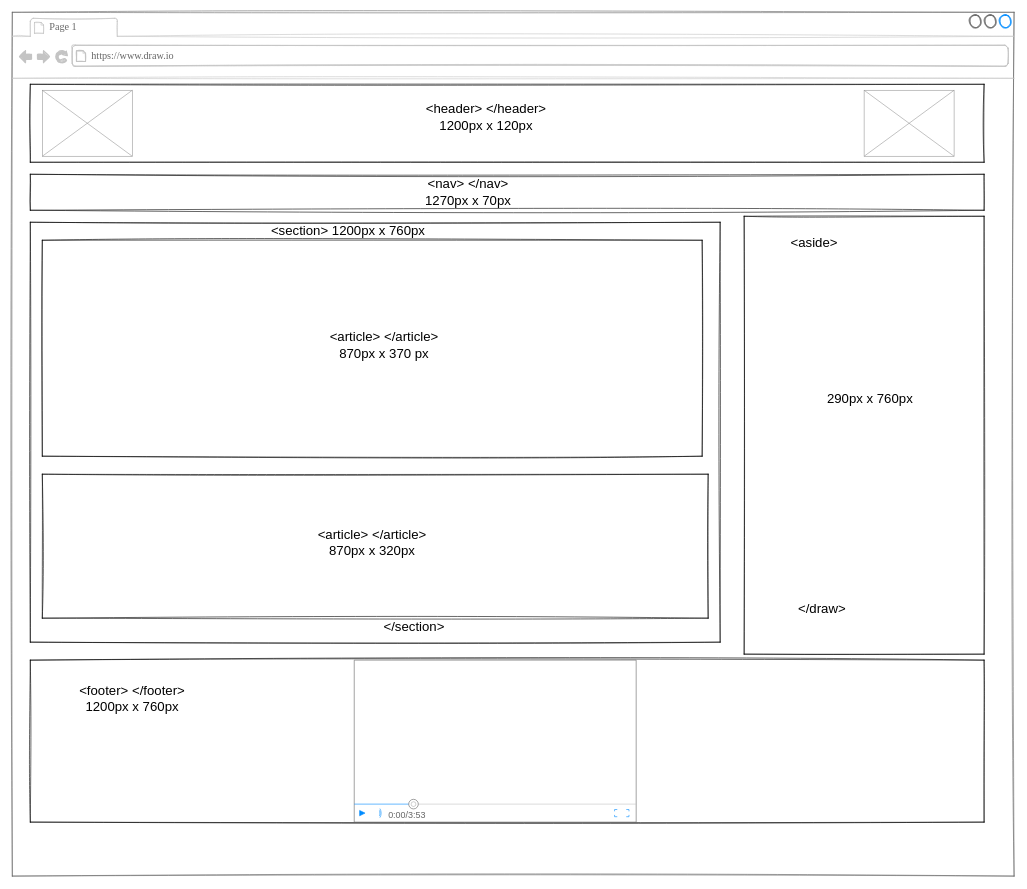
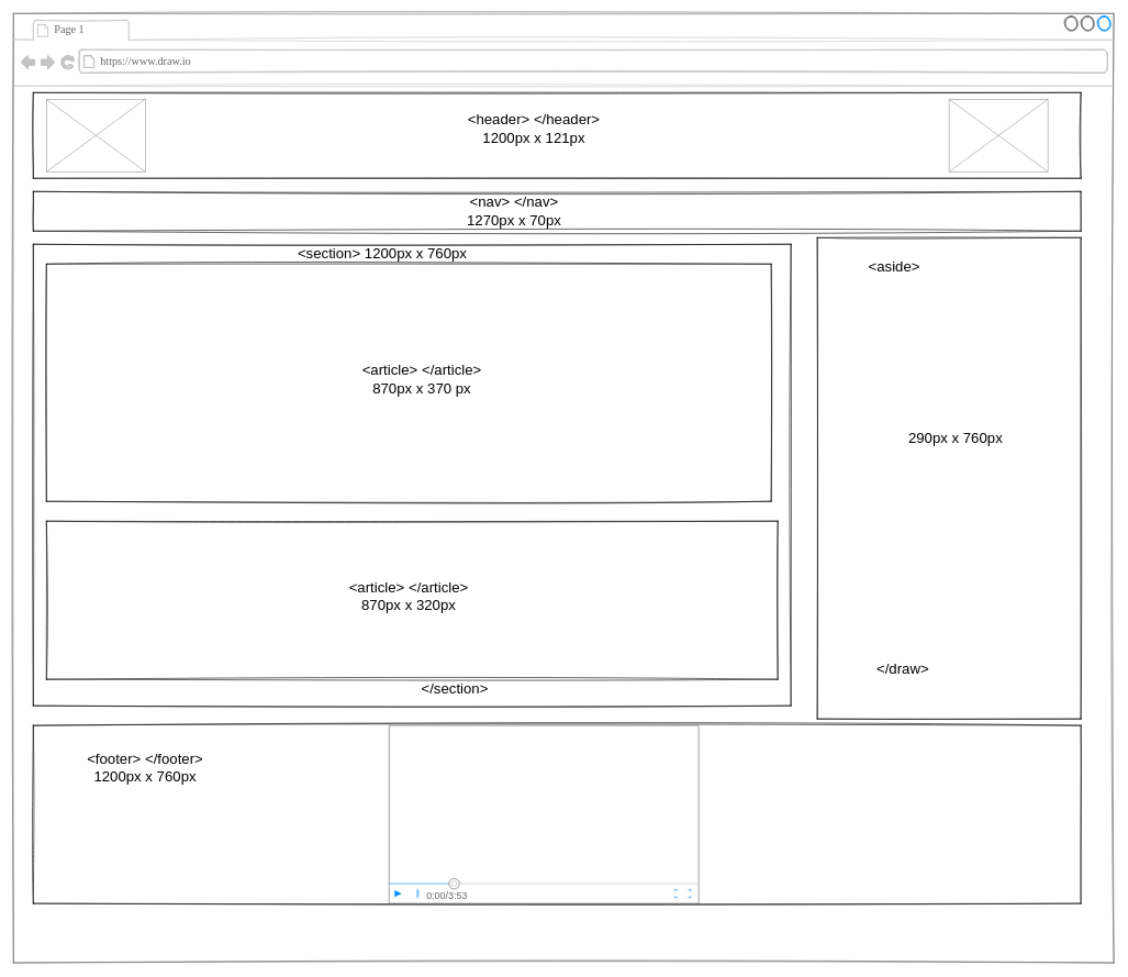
- <mxCell id="11" value="&lt;font style=&quot;font-size: 22px&quot; face=&quot;Helvetica&quot;&gt;&amp;lt;header&amp;gt; &amp;lt;/header&amp;gt;&lt;br&gt;1200px x 120px&lt;br&gt;&lt;/font&gt;" style="text;strokeColor=none;fillColor=none;html=1;align=center;verticalAlign=middle;whiteSpace=wrap;rounded=0;sketch=1;hachureGap=4;pointerEvents=0;fontFamily=Architects Daughter;fontSource=https%3A%2F%2Ffonts.googleapis.com%2Fcss%3Ffamily%3DArchitects%2BDaughter;fontSize=22;" parent="2" vertex="1"><mxGeometry x="660" y="160" width="260" height="30" as="geometry" /></mxCell>
+ <mxCell id="11" value="&lt;font style=&quot;font-size: 22px&quot; face=&quot;Helvetica&quot;&gt;&amp;lt;header&amp;gt; &amp;lt;/header&amp;gt;&lt;br&gt;1200px x 121px&lt;br&gt;&lt;/font&gt;" style="text;strokeColor=none;fillColor=none;html=1;align=center;verticalAlign=middle;whiteSpace=wrap;rounded=0;sketch=1;hachureGap=4;pointerEvents=0;fontFamily=Architects Daughter;fontSource=https%3A%2F%2Ffonts.googleapis.com%2Fcss%3Ffamily%3DArchitects%2BDaughter;fontSize=22;" parent="2" vertex="1"><mxGeometry x="660" y="160" width="260" height="30" as="geometry" /></mxCell>
